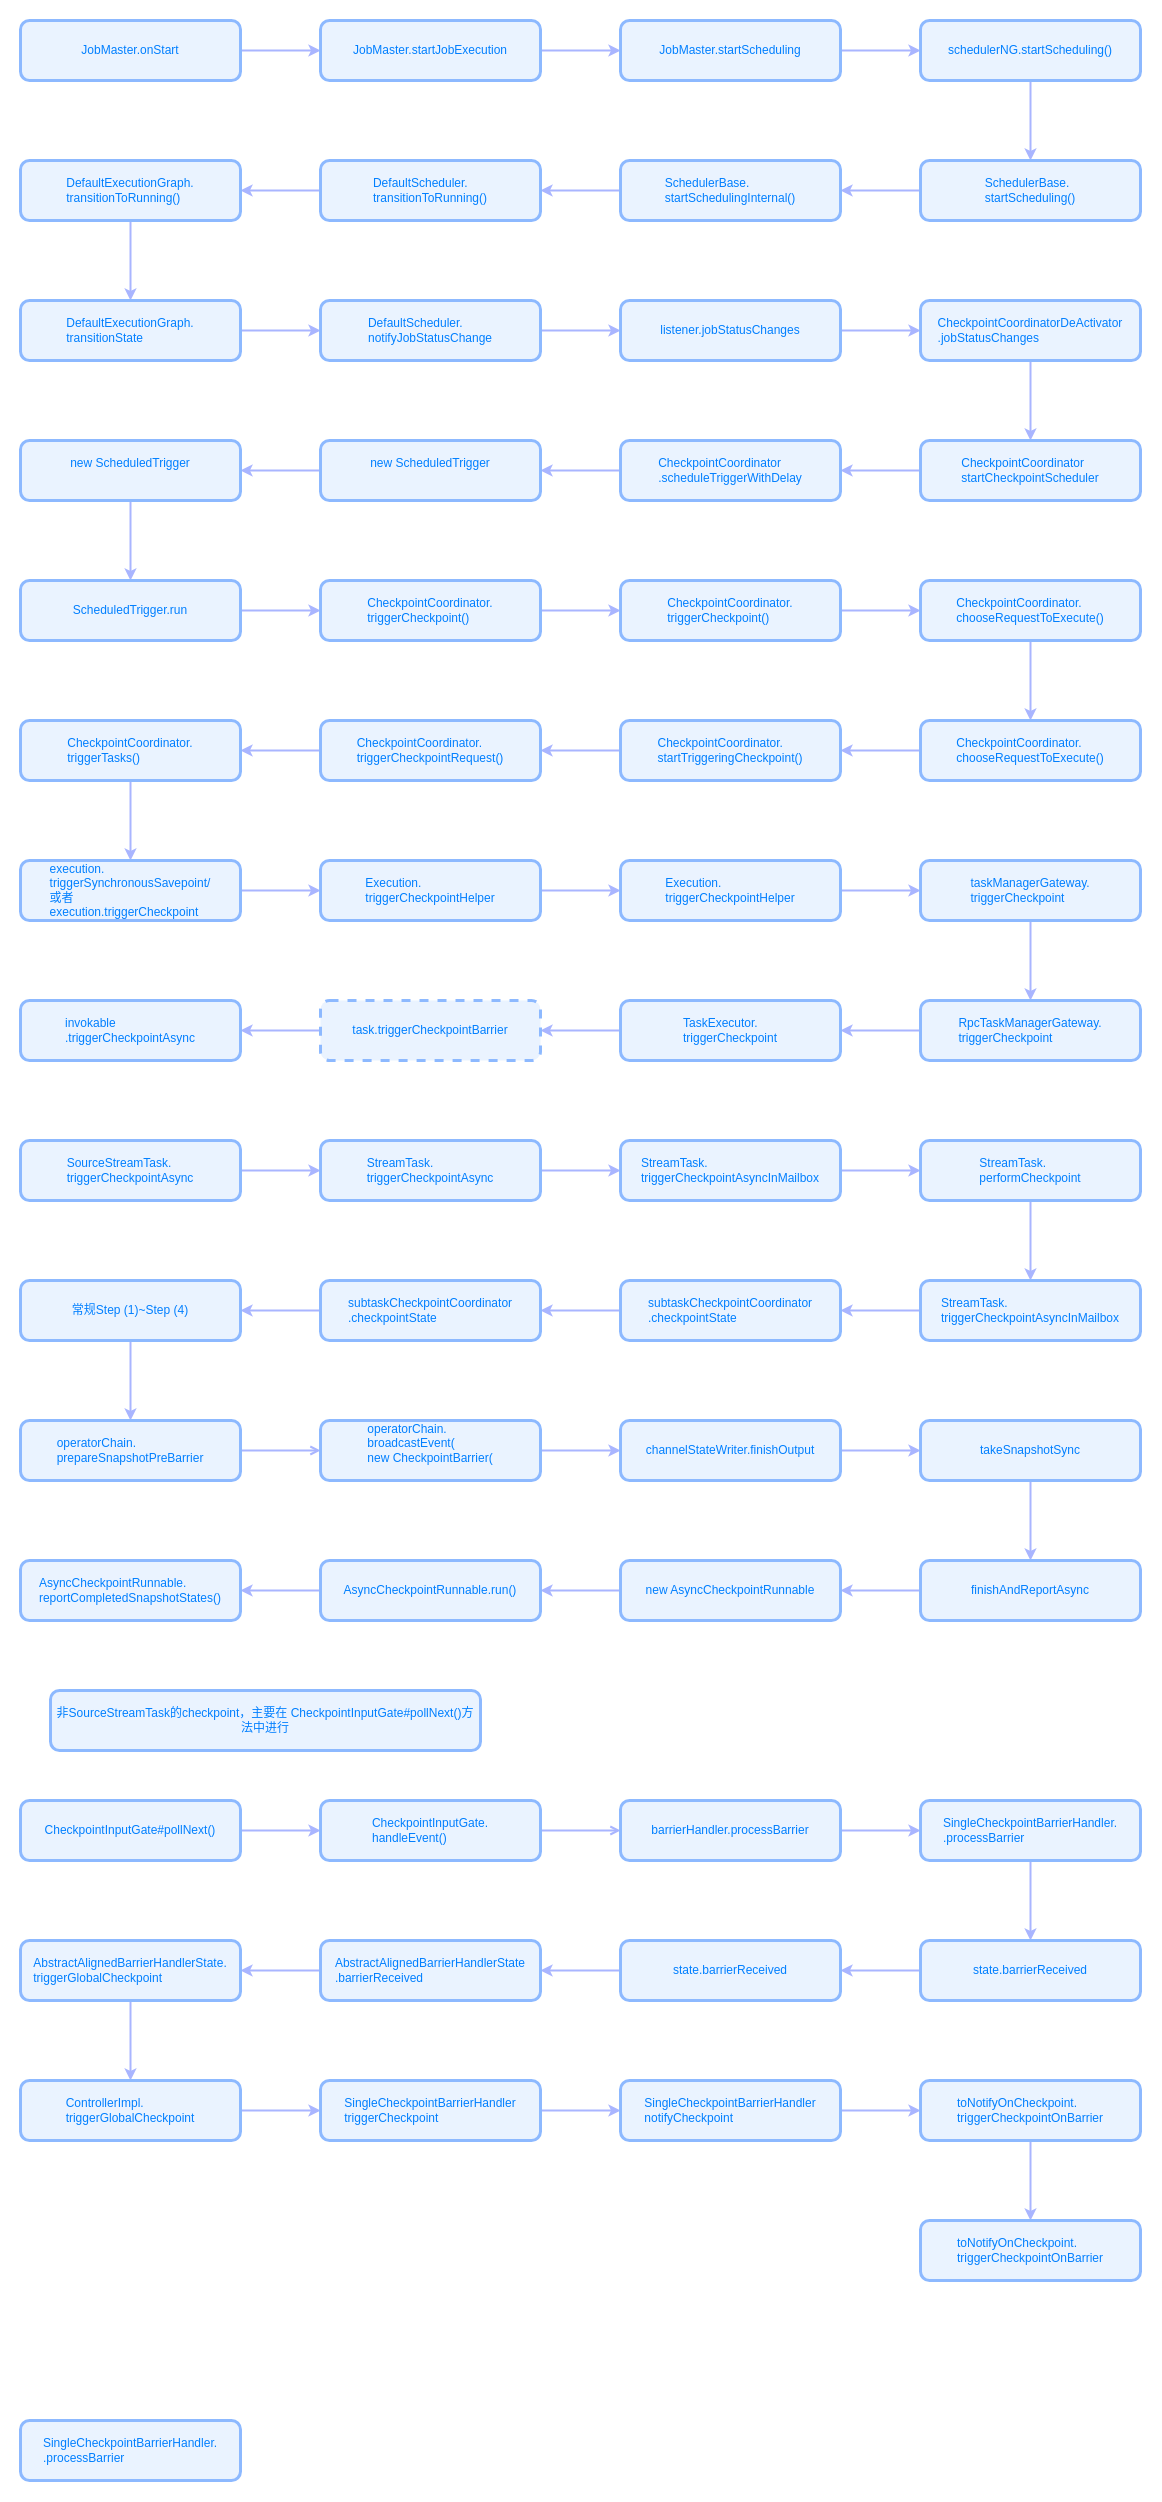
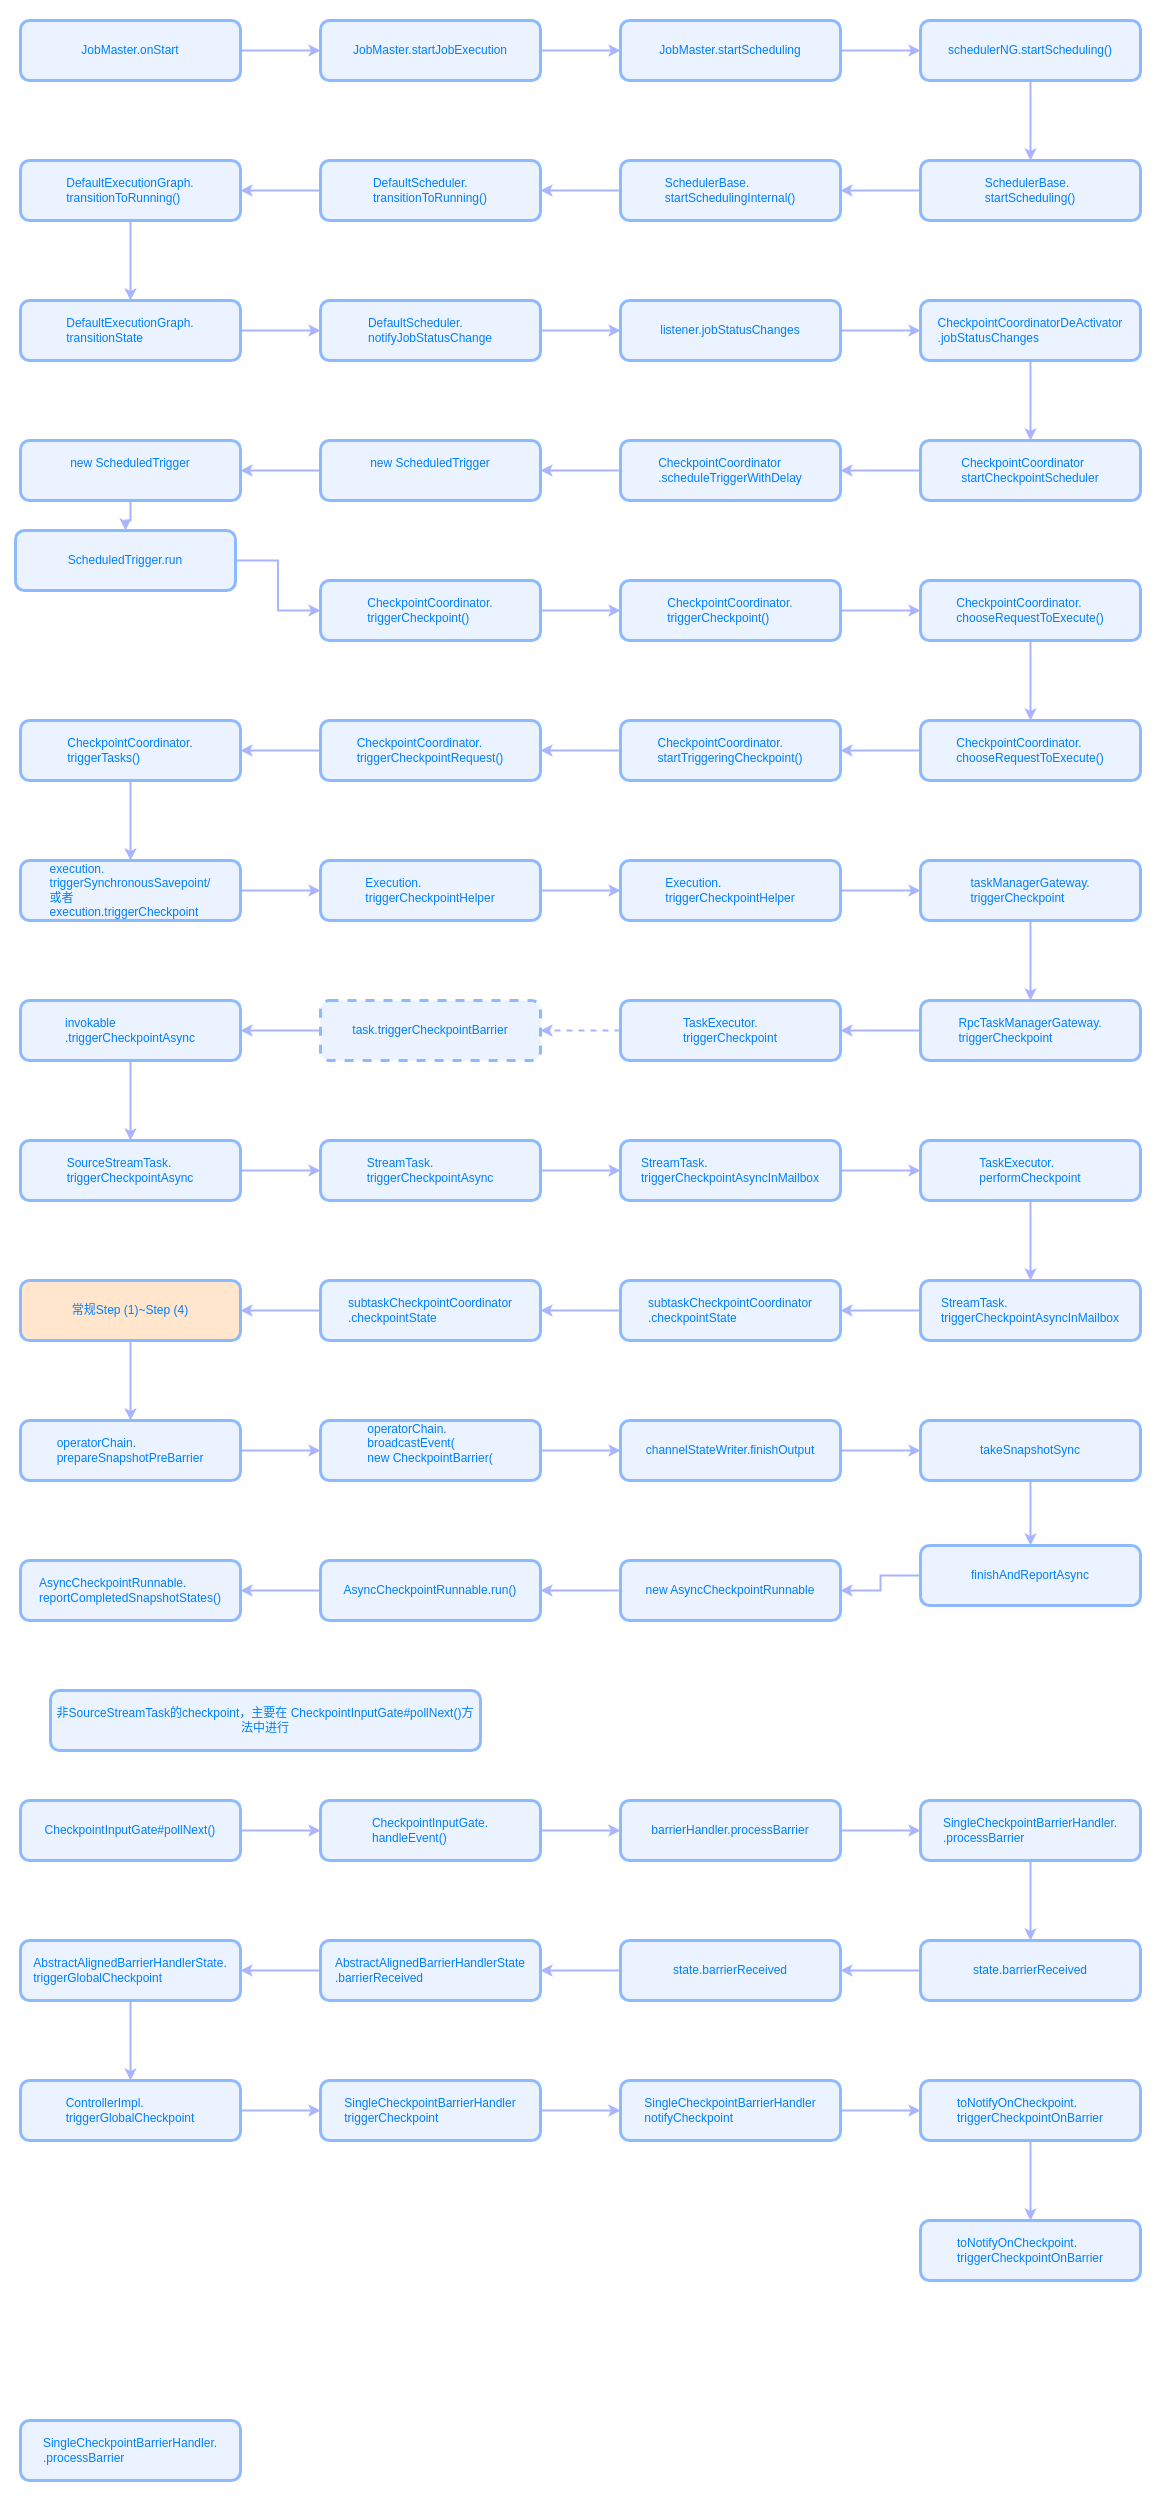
- <mxCell id="35" value="&lt;div style=&quot;text-align: left;&quot;&gt;&lt;font color=&quot;#007fff&quot;&gt;ScheduledTrigger.run&lt;/font&gt;&lt;br&gt;&lt;/div&gt;" style="rounded=1;whiteSpace=wrap;html=1;fillColor=#EAF3FF;strokeColor=#8DB9FF;strokeWidth=3;" parent="1" vertex="1"><mxGeometry x="20" y="580" width="220" height="60" as="geometry" /></mxCell>
+ <mxCell id="35" value="&lt;div style=&quot;text-align: left;&quot;&gt;&lt;font color=&quot;#007fff&quot;&gt;ScheduledTrigger.run&lt;/font&gt;&lt;br&gt;&lt;/div&gt;" style="rounded=1;whiteSpace=wrap;html=1;fillColor=#EAF3FF;strokeColor=#8DB9FF;strokeWidth=3;" parent="1" vertex="1"><mxGeometry x="15" y="530" width="220" height="60" as="geometry" /></mxCell>
- <mxCell id="60" value="" style="edgeStyle=orthogonalEdgeStyle;rounded=0;orthogonalLoop=1;jettySize=auto;html=1;fontFamily=Helvetica;fontSize=12;fontColor=#007FFF;strokeColor=#A9B5FF;strokeWidth=2;" parent="1" source="61" target="63" edge="1"><mxGeometry relative="1" as="geometry" /></mxCell>
+ <mxCell id="60" value="" style="edgeStyle=orthogonalEdgeStyle;rounded=0;orthogonalLoop=1;jettySize=auto;html=1;fontFamily=Helvetica;fontSize=12;fontColor=#007FFF;strokeColor=#A9B5FF;strokeWidth=2;dashed=1;" parent="1" source="61" target="63" edge="1"><mxGeometry relative="1" as="geometry" /></mxCell>
+ <mxCell id="64" value="" style="edgeStyle=orthogonalEdgeStyle;rounded=0;orthogonalLoop=1;jettySize=auto;html=1;fontFamily=Helvetica;fontSize=12;fontColor=#007FFF;strokeColor=#A9B5FF;strokeWidth=2;" parent="1" source="65" target="67" edge="1"><mxGeometry relative="1" as="geometry" /></mxCell>
- <mxCell id="73" value="&lt;div style=&quot;text-align: left;&quot;&gt;&lt;span style=&quot;background-color: initial;&quot;&gt;&lt;font color=&quot;#007fff&quot;&gt;StreamTask&lt;/font&gt;&lt;/span&gt;&lt;span style=&quot;color: rgb(0, 127, 255); background-color: initial;&quot;&gt;.&lt;/span&gt;&lt;/div&gt;&lt;div style=&quot;text-align: left;&quot;&gt;&lt;font color=&quot;#007fff&quot;&gt;performCheckpoint&lt;/font&gt;&lt;br&gt;&lt;/div&gt;" style="rounded=1;whiteSpace=wrap;html=1;fillColor=#EAF3FF;strokeColor=#8DB9FF;strokeWidth=3;" parent="1" vertex="1"><mxGeometry x="920" y="1140" width="220" height="60" as="geometry" /></mxCell>
+ <mxCell id="73" value="&lt;div style=&quot;text-align: left;&quot;&gt;&lt;span style=&quot;background-color: initial;&quot;&gt;&lt;font color=&quot;#007fff&quot;&gt;TaskExecutor&lt;/font&gt;&lt;/span&gt;&lt;span style=&quot;color: rgb(0, 127, 255); background-color: initial;&quot;&gt;.&lt;/span&gt;&lt;/div&gt;&lt;div style=&quot;text-align: left;&quot;&gt;&lt;font color=&quot;#007fff&quot;&gt;performCheckpoint&lt;/font&gt;&lt;br&gt;&lt;/div&gt;" style="rounded=1;whiteSpace=wrap;html=1;fillColor=#EAF3FF;strokeColor=#8DB9FF;strokeWidth=3;" parent="1" vertex="1"><mxGeometry x="920" y="1140" width="220" height="60" as="geometry" /></mxCell>
- <mxCell id="81" value="&lt;div style=&quot;text-align: left;&quot;&gt;&lt;span style=&quot;background-color: initial;&quot;&gt;&lt;font color=&quot;#007fff&quot;&gt;常规Step (1)~&lt;/font&gt;&lt;/span&gt;&lt;span style=&quot;background-color: initial; color: rgb(0, 127, 255);&quot;&gt;Step (4)&lt;/span&gt;&lt;/div&gt;" style="rounded=1;whiteSpace=wrap;html=1;fillColor=#EAF3FF;strokeColor=#8DB9FF;strokeWidth=3;" parent="1" vertex="1"><mxGeometry x="20" y="1280" width="220" height="60" as="geometry" /></mxCell>
+ <mxCell id="81" value="&lt;div style=&quot;text-align: left;&quot;&gt;&lt;span style=&quot;background-color: initial;&quot;&gt;&lt;font color=&quot;#007fff&quot;&gt;常规Step (1)~&lt;/font&gt;&lt;/span&gt;&lt;span style=&quot;background-color: initial; color: rgb(0, 127, 255);&quot;&gt;Step (4)&lt;/span&gt;&lt;/div&gt;" style="rounded=1;whiteSpace=wrap;html=1;fillColor=#ffe6cc;strokeColor=#8DB9FF;strokeWidth=3;" parent="1" vertex="1"><mxGeometry x="20" y="1280" width="220" height="60" as="geometry" /></mxCell>
- <mxCell id="82" value="" style="edgeStyle=orthogonalEdgeStyle;rounded=0;orthogonalLoop=1;jettySize=auto;html=1;fontFamily=Helvetica;fontSize=12;fontColor=#007FFF;strokeColor=#A9B5FF;strokeWidth=2;endArrow=open;" parent="1" source="83" target="85" edge="1"><mxGeometry relative="1" as="geometry" /></mxCell>
+ <mxCell id="82" value="" style="edgeStyle=orthogonalEdgeStyle;rounded=0;orthogonalLoop=1;jettySize=auto;html=1;fontFamily=Helvetica;fontSize=12;fontColor=#007FFF;strokeColor=#A9B5FF;strokeWidth=2;" parent="1" source="83" target="85" edge="1"><mxGeometry relative="1" as="geometry" /></mxCell>
- <mxCell id="91" value="&lt;div style=&quot;text-align: left;&quot;&gt;&lt;font color=&quot;#007fff&quot;&gt;finishAndReportAsync&lt;/font&gt;&lt;br&gt;&lt;/div&gt;" style="rounded=1;whiteSpace=wrap;html=1;fillColor=#EAF3FF;strokeColor=#8DB9FF;strokeWidth=3;" parent="1" vertex="1"><mxGeometry x="920" y="1560" width="220" height="60" as="geometry" /></mxCell>
+ <mxCell id="91" value="&lt;div style=&quot;text-align: left;&quot;&gt;&lt;font color=&quot;#007fff&quot;&gt;finishAndReportAsync&lt;/font&gt;&lt;br&gt;&lt;/div&gt;" style="rounded=1;whiteSpace=wrap;html=1;fillColor=#EAF3FF;strokeColor=#8DB9FF;strokeWidth=3;" parent="1" vertex="1"><mxGeometry x="920" y="1545" width="220" height="60" as="geometry" /></mxCell>
- <mxCell id="100" value="" style="edgeStyle=orthogonalEdgeStyle;rounded=0;orthogonalLoop=1;jettySize=auto;html=1;fontFamily=Helvetica;fontSize=12;fontColor=#007FFF;strokeColor=#A9B5FF;strokeWidth=2;endArrow=open;" parent="1" source="101" target="103" edge="1"><mxGeometry relative="1" as="geometry" /></mxCell>
+ <mxCell id="100" value="" style="edgeStyle=orthogonalEdgeStyle;rounded=0;orthogonalLoop=1;jettySize=auto;html=1;fontFamily=Helvetica;fontSize=12;fontColor=#007FFF;strokeColor=#A9B5FF;strokeWidth=2;" parent="1" source="101" target="103" edge="1"><mxGeometry relative="1" as="geometry" /></mxCell>
